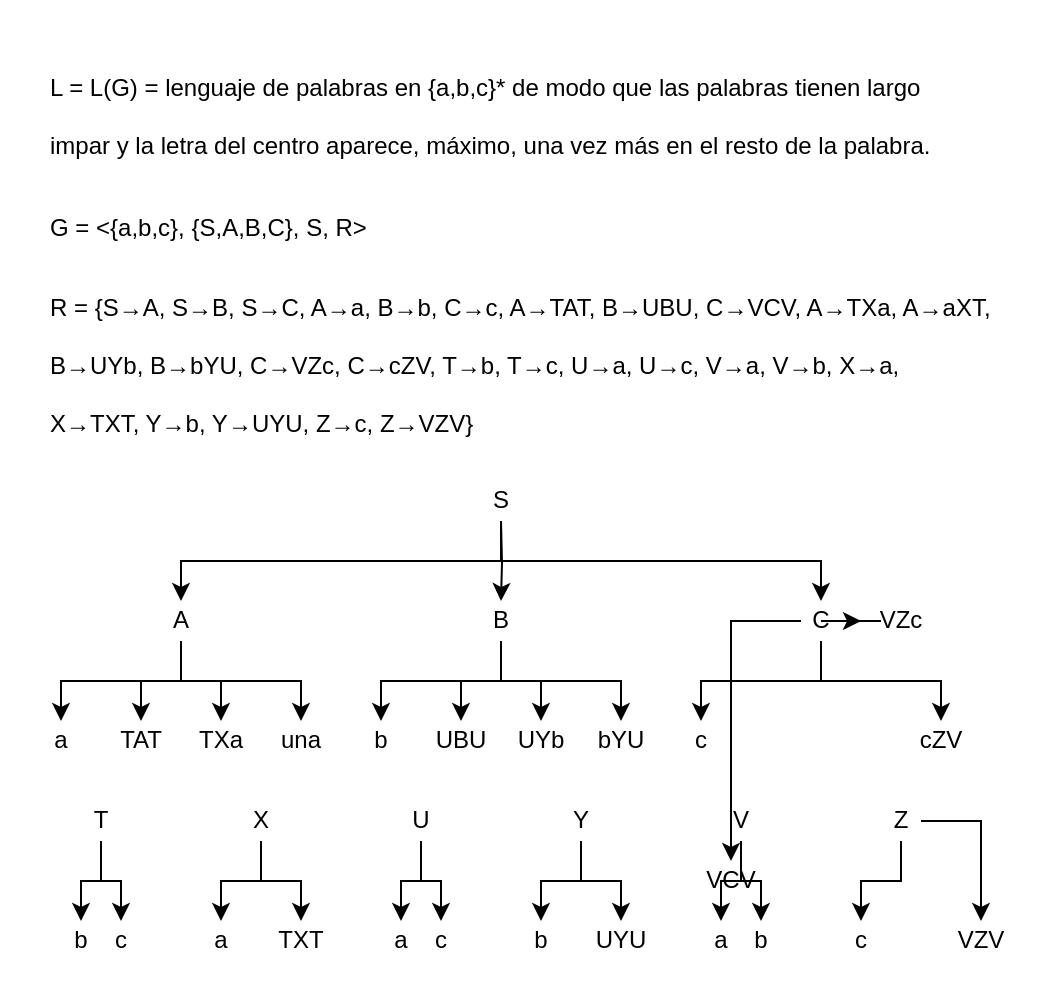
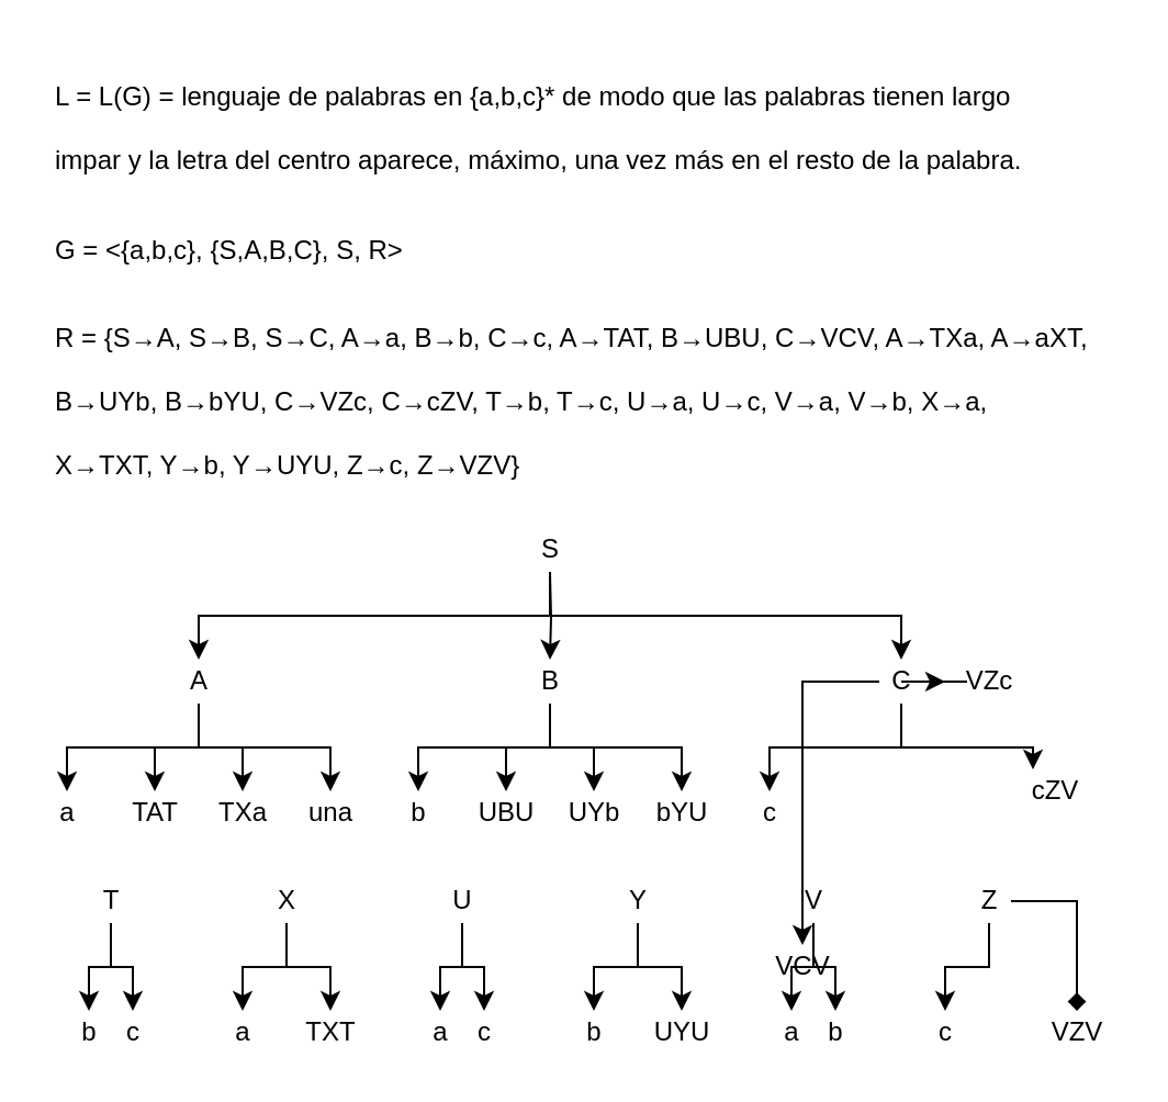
- <mxCell id="65" value="cZV" style="text;html=1;align=center;verticalAlign=middle;resizable=0;points=[];autosize=1;" vertex="1" parent="1"><mxGeometry x="450" y="360" width="40" height="20" as="geometry" /></mxCell>
+ <mxCell id="65" value="cZV" style="text;html=1;align=center;verticalAlign=middle;resizable=0;points=[];autosize=1;" vertex="1" parent="1"><mxGeometry x="460" y="350" width="40" height="20" as="geometry" /></mxCell>
- <mxCell id="41" style="edgeStyle=orthogonalEdgeStyle;rounded=0;orthogonalLoop=1;jettySize=auto;html=1;" edge="1" parent="1" source="42" target="44"><mxGeometry relative="1" as="geometry" /></mxCell>
+ <mxCell id="41" style="edgeStyle=orthogonalEdgeStyle;rounded=0;orthogonalLoop=1;jettySize=auto;html=1;endArrow=diamond;" edge="1" parent="1" source="42" target="44"><mxGeometry relative="1" as="geometry" /></mxCell>
